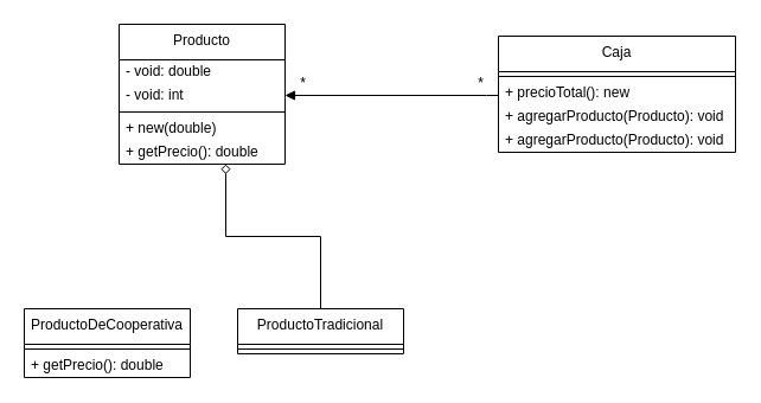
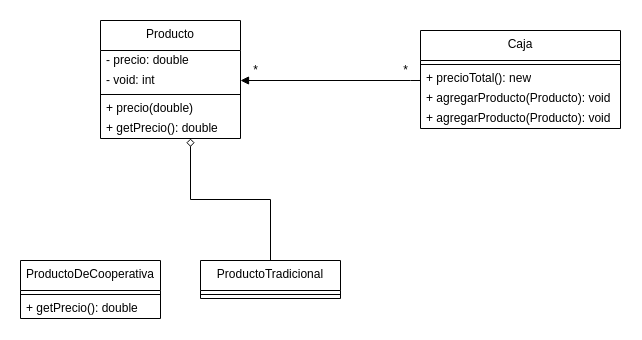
- <mxCell id="3" value="- void: double" style="text;html=1;strokeColor=none;fillColor=none;align=left;verticalAlign=middle;spacingLeft=4;spacingRight=4;overflow=hidden;rotatable=0;points=[[0,0.5],[1,0.5]];portConstraint=eastwest;whiteSpace=wrap;" vertex="1" parent="2"><mxGeometry y="30" width="140" height="20" as="geometry" /></mxCell>
+ <mxCell id="3" value="- precio: double" style="text;html=1;strokeColor=none;fillColor=none;align=left;verticalAlign=middle;spacingLeft=4;spacingRight=4;overflow=hidden;rotatable=0;points=[[0,0.5],[1,0.5]];portConstraint=eastwest;whiteSpace=wrap;" vertex="1" parent="2"><mxGeometry y="30" width="140" height="20" as="geometry" /></mxCell>
- <mxCell id="6" value="+ new(double)" style="text;html=1;strokeColor=none;fillColor=none;align=left;verticalAlign=middle;spacingLeft=4;spacingRight=4;overflow=hidden;rotatable=0;points=[[0,0.5],[1,0.5]];portConstraint=eastwest;whiteSpace=wrap;" vertex="1" parent="2"><mxGeometry y="78" width="140" height="20" as="geometry" /></mxCell>
+ <mxCell id="6" value="+ precio(double)" style="text;html=1;strokeColor=none;fillColor=none;align=left;verticalAlign=middle;spacingLeft=4;spacingRight=4;overflow=hidden;rotatable=0;points=[[0,0.5],[1,0.5]];portConstraint=eastwest;whiteSpace=wrap;" vertex="1" parent="2"><mxGeometry y="78" width="140" height="20" as="geometry" /></mxCell>
